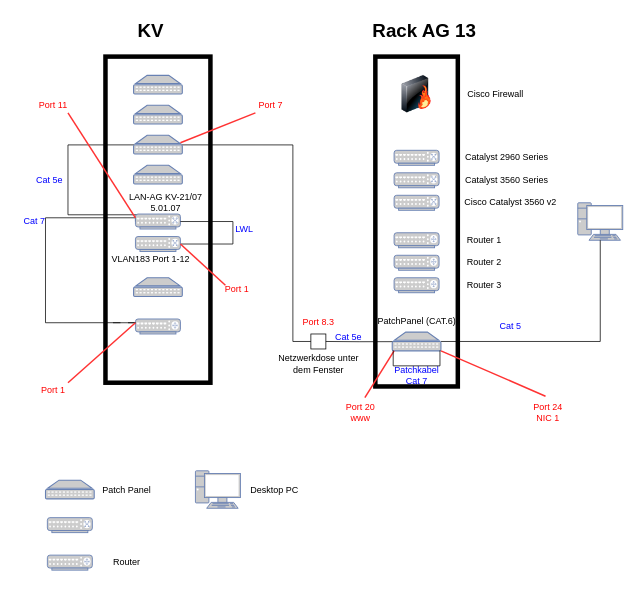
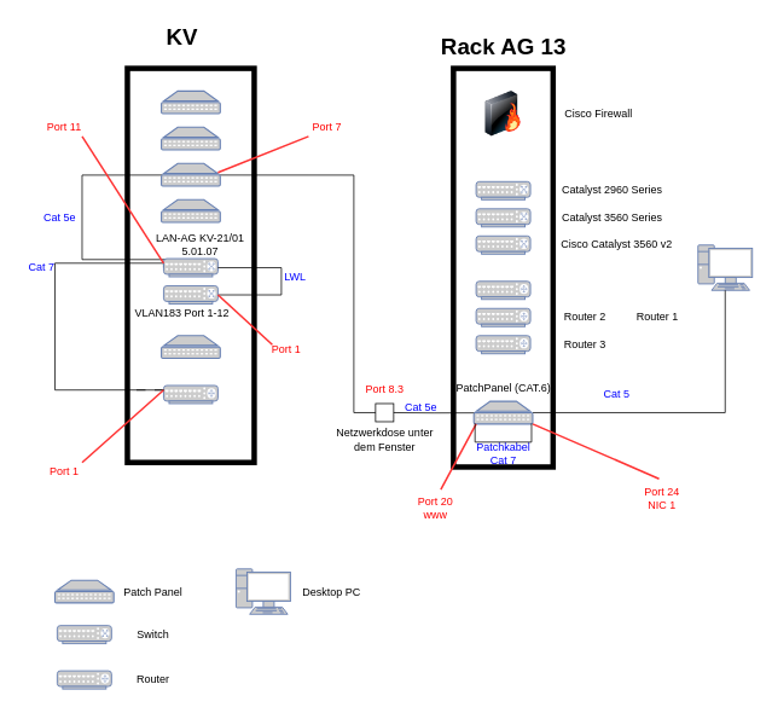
- <mxCell id="69" value="&lt;b&gt;Rack AG 13&lt;/b&gt;" style="text;html=1;align=center;verticalAlign=middle;resizable=0;points=[];autosize=1;strokeColor=none;fillColor=none;fontSize=25;fontColor=#000000;" vertex="1" parent="1"><mxGeometry x="485" y="20" width="160" height="40" as="geometry" /></mxCell>
+ <mxCell id="69" value="&lt;b&gt;Rack AG 13&lt;/b&gt;" style="text;html=1;align=center;verticalAlign=middle;resizable=0;points=[];autosize=1;strokeColor=none;fillColor=none;fontSize=25;fontColor=#000000;" vertex="1" parent="1"><mxGeometry x="475" width="160" height="40" as="geometry" y="30" /></mxCell>
- <mxCell id="57" value="&lt;div&gt;LAN-AG KV-21/07 &lt;br&gt;&lt;/div&gt;&lt;div&gt;5.01.07&lt;br&gt;&lt;/div&gt;" style="text;html=1;align=center;verticalAlign=middle;resizable=0;points=[];autosize=1;strokeColor=none;fillColor=none;" vertex="1" parent="1"><mxGeometry x="160" y="250" width="120" height="40" as="geometry" /></mxCell>
+ <mxCell id="57" value="&lt;div&gt;LAN-AG KV-21/01 &lt;br&gt;&lt;/div&gt;&lt;div&gt;5.01.07&lt;br&gt;&lt;/div&gt;" style="text;html=1;align=center;verticalAlign=middle;resizable=0;points=[];autosize=1;strokeColor=none;fillColor=none;" vertex="1" parent="1"><mxGeometry x="160" y="250" width="120" height="40" as="geometry" /></mxCell>
- <mxCell id="13" value="Router 1" style="text;html=1;align=center;verticalAlign=middle;resizable=0;points=[];autosize=1;strokeColor=none;fillColor=none;" vertex="1" parent="1"><mxGeometry x="610" y="305" width="70" height="30" as="geometry" /></mxCell>
+ <mxCell id="13" value="Router 1" style="text;html=1;align=center;verticalAlign=middle;resizable=0;points=[];autosize=1;strokeColor=none;fillColor=none;" vertex="1" parent="1"><mxGeometry x="690" y="335" width="70" height="30" as="geometry" /></mxCell>
- <mxCell id="38" value="&lt;div&gt;Port 20&lt;/div&gt;&lt;div&gt;www&lt;br&gt;&lt;/div&gt;" style="text;html=1;align=center;verticalAlign=middle;resizable=0;points=[];autosize=1;strokeColor=none;fillColor=none;fontColor=#FF0000;" vertex="1" parent="1"><mxGeometry x="450" y="530" width="60" height="40" as="geometry" /></mxCell>
+ <mxCell id="38" value="&lt;div&gt;Port 20&lt;/div&gt;&lt;div&gt;www&lt;br&gt;&lt;/div&gt;" style="text;html=1;align=center;verticalAlign=middle;resizable=0;points=[];autosize=1;strokeColor=none;fillColor=none;fontColor=#FF0000;" vertex="1" parent="1"><mxGeometry x="450" y="540" width="60" height="40" as="geometry" /></mxCell>
+ <mxCell id="64" value="Switch" style="text;html=1;align=center;verticalAlign=middle;resizable=0;points=[];autosize=1;strokeColor=none;fillColor=none;fontColor=#000000;" vertex="1" parent="1"><mxGeometry x="137.5" y="685" width="60" height="30" as="geometry" /></mxCell>
